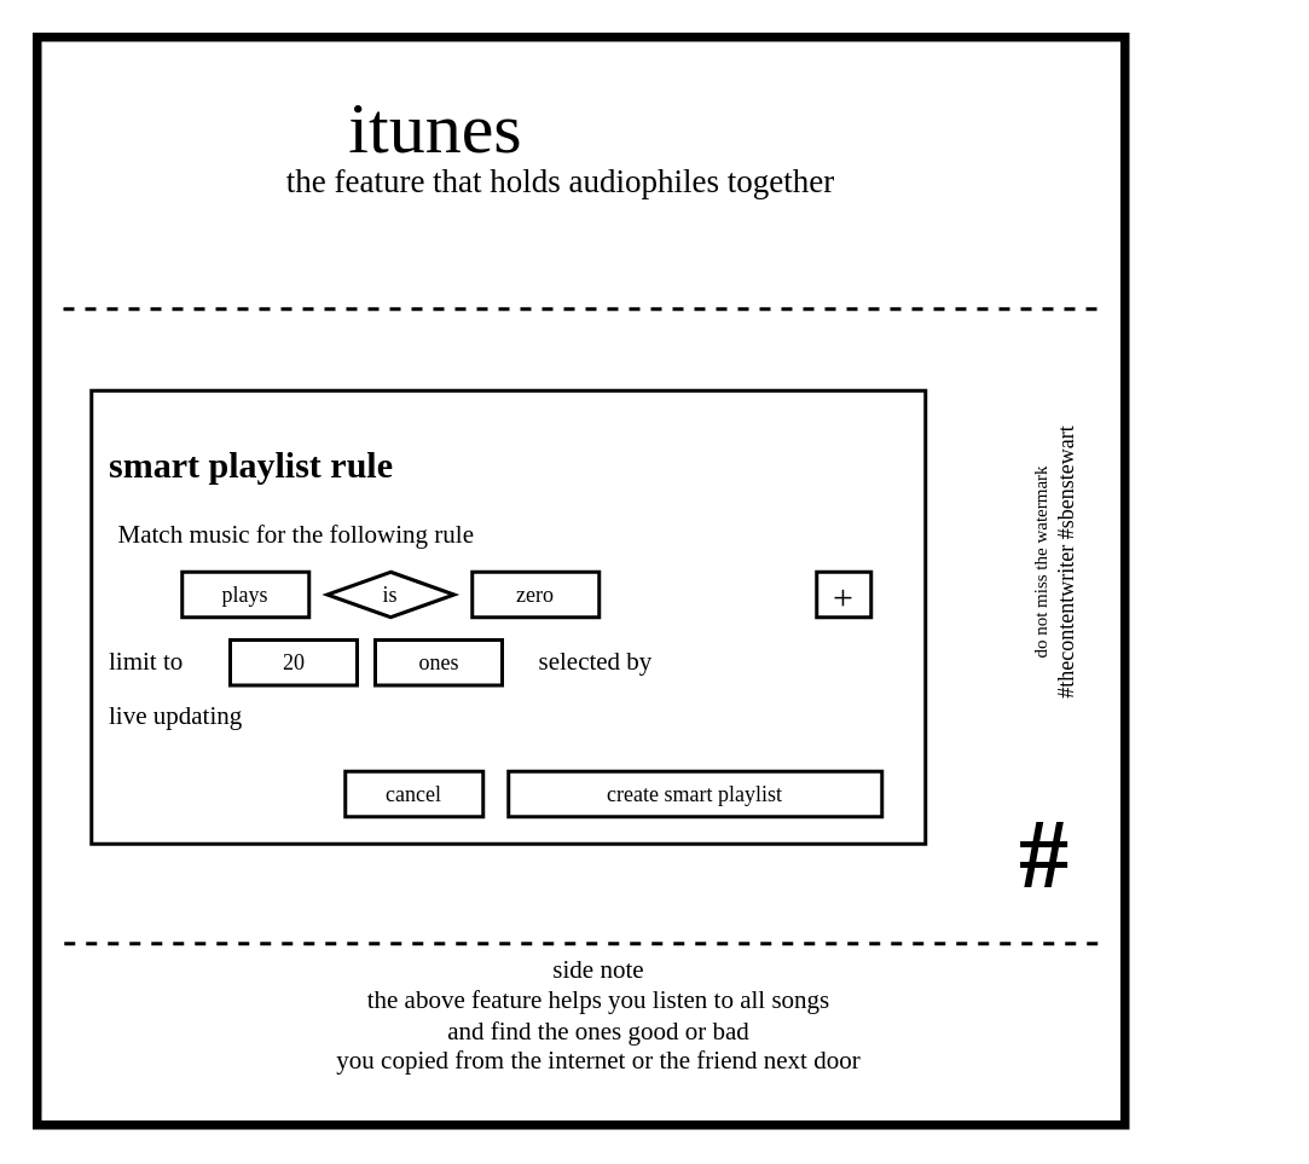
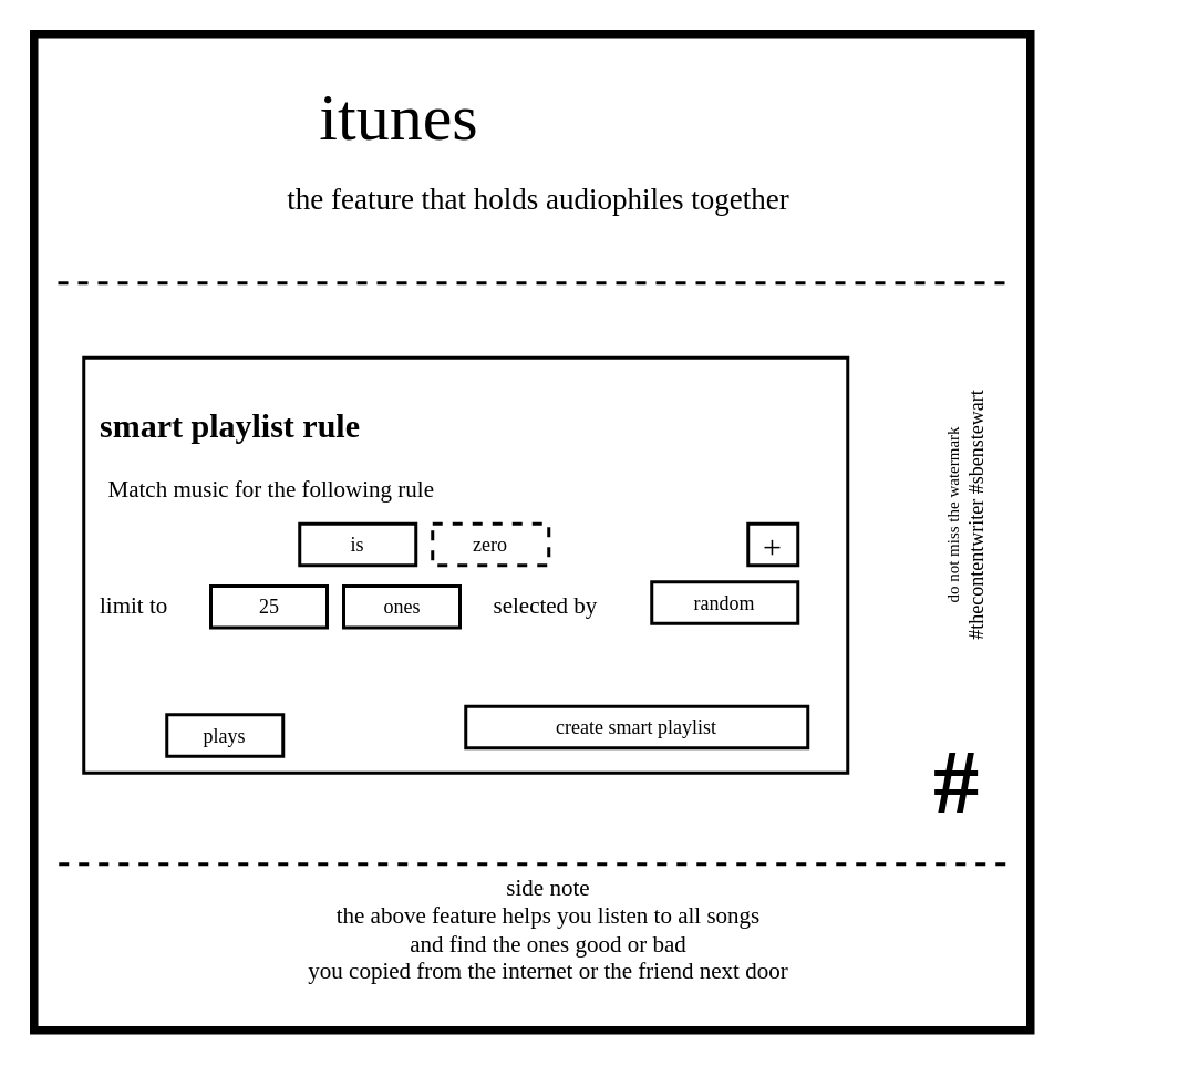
- <mxCell id="4" value="&lt;p&gt;&lt;font face=&quot;xkcd&quot;&gt;&lt;span style=&quot;font-size: 18px&quot;&gt;the feature that holds audiophiles together&lt;/span&gt;&lt;/font&gt;&lt;/p&gt;" style="text;html=1;strokeColor=none;fillColor=none;align=center;verticalAlign=middle;whiteSpace=wrap;rounded=0;" parent="1" vertex="1"><mxGeometry x="69" y="90" width="480" height="20" as="geometry" /></mxCell>
+ <mxCell id="4" value="&lt;p&gt;&lt;font face=&quot;xkcd&quot;&gt;&lt;span style=&quot;font-size: 18px&quot;&gt;the feature that holds audiophiles together&lt;/span&gt;&lt;/font&gt;&lt;/p&gt;" style="text;html=1;strokeColor=none;fillColor=none;align=center;verticalAlign=middle;whiteSpace=wrap;rounded=0;" parent="1" vertex="1"><mxGeometry x="84" y="110" width="480" height="20" as="geometry" /></mxCell>
- <mxCell id="12" value="&lt;font face=&quot;xkcd&quot;&gt;plays&lt;/font&gt;" style="rounded=0;whiteSpace=wrap;html=1;strokeWidth=2;fillColor=none;" vertex="1" parent="1"><mxGeometry x="100" y="315" width="70" height="25" as="geometry" /></mxCell>
+ <mxCell id="12" value="&lt;font face=&quot;xkcd&quot;&gt;plays&lt;/font&gt;" style="rounded=0;whiteSpace=wrap;html=1;strokeWidth=2;fillColor=none;" vertex="1" parent="1"><mxGeometry x="100" y="430" width="70" height="25" as="geometry" /></mxCell>
- <mxCell id="13" value="&lt;font face=&quot;xkcd&quot;&gt;is&lt;/font&gt;" style="rhombus;whiteSpace=wrap;html=1;strokeWidth=2;fillColor=none;" vertex="1" parent="1"><mxGeometry x="180" y="315" width="70" height="25" as="geometry" /></mxCell>
+ <mxCell id="13" value="&lt;font face=&quot;xkcd&quot;&gt;is&lt;/font&gt;" style="rounded=0;whiteSpace=wrap;html=1;strokeWidth=2;fillColor=none;" vertex="1" parent="1"><mxGeometry x="180" y="315" width="70" height="25" as="geometry" /></mxCell>
- <mxCell id="14" value="&lt;font face=&quot;xkcd&quot;&gt;zero&lt;/font&gt;" style="rounded=0;whiteSpace=wrap;html=1;strokeWidth=2;fillColor=none;" vertex="1" parent="1"><mxGeometry x="260" y="315" width="70" height="25" as="geometry" /></mxCell>
+ <mxCell id="14" value="&lt;font face=&quot;xkcd&quot;&gt;zero&lt;/font&gt;" style="rounded=0;whiteSpace=wrap;html=1;strokeWidth=2;fillColor=none;dashed=1;" vertex="1" parent="1"><mxGeometry x="260" y="315" width="70" height="25" as="geometry" /></mxCell>
+ <mxCell id="20" value="&lt;font face=&quot;xkcd&quot;&gt;random&lt;/font&gt;" style="rounded=0;whiteSpace=wrap;html=1;strokeWidth=2;fillColor=none;" vertex="1" parent="1"><mxGeometry x="392" y="350" width="88" height="25" as="geometry" /></mxCell>
- <mxCell id="17" value="&lt;font face=&quot;xkcd&quot;&gt;20&lt;/font&gt;" style="rounded=0;whiteSpace=wrap;html=1;strokeWidth=2;fillColor=none;" vertex="1" parent="1"><mxGeometry x="126.5" y="352.5" width="70" height="25" as="geometry" /></mxCell>
+ <mxCell id="17" value="&lt;font face=&quot;xkcd&quot;&gt;25&lt;/font&gt;" style="rounded=0;whiteSpace=wrap;html=1;strokeWidth=2;fillColor=none;" vertex="1" parent="1"><mxGeometry x="126.5" y="352.5" width="70" height="25" as="geometry" /></mxCell>
- <mxCell id="21" value="&lt;font face=&quot;xkcd&quot;&gt;&lt;span style=&quot;font-size: 14px&quot;&gt;live updating&lt;/span&gt;&lt;/font&gt;" style="text;html=1;strokeColor=none;fillColor=none;align=left;verticalAlign=middle;whiteSpace=wrap;rounded=0;" vertex="1" parent="1"><mxGeometry x="58" y="385" width="287" height="20" as="geometry" /></mxCell>
- <mxCell id="23" value="&lt;font face=&quot;xkcd&quot;&gt;cancel&lt;/font&gt;" style="rounded=0;whiteSpace=wrap;html=1;strokeWidth=2;fillColor=none;" vertex="1" parent="1"><mxGeometry x="190" y="425" width="76" height="25" as="geometry" /></mxCell>
